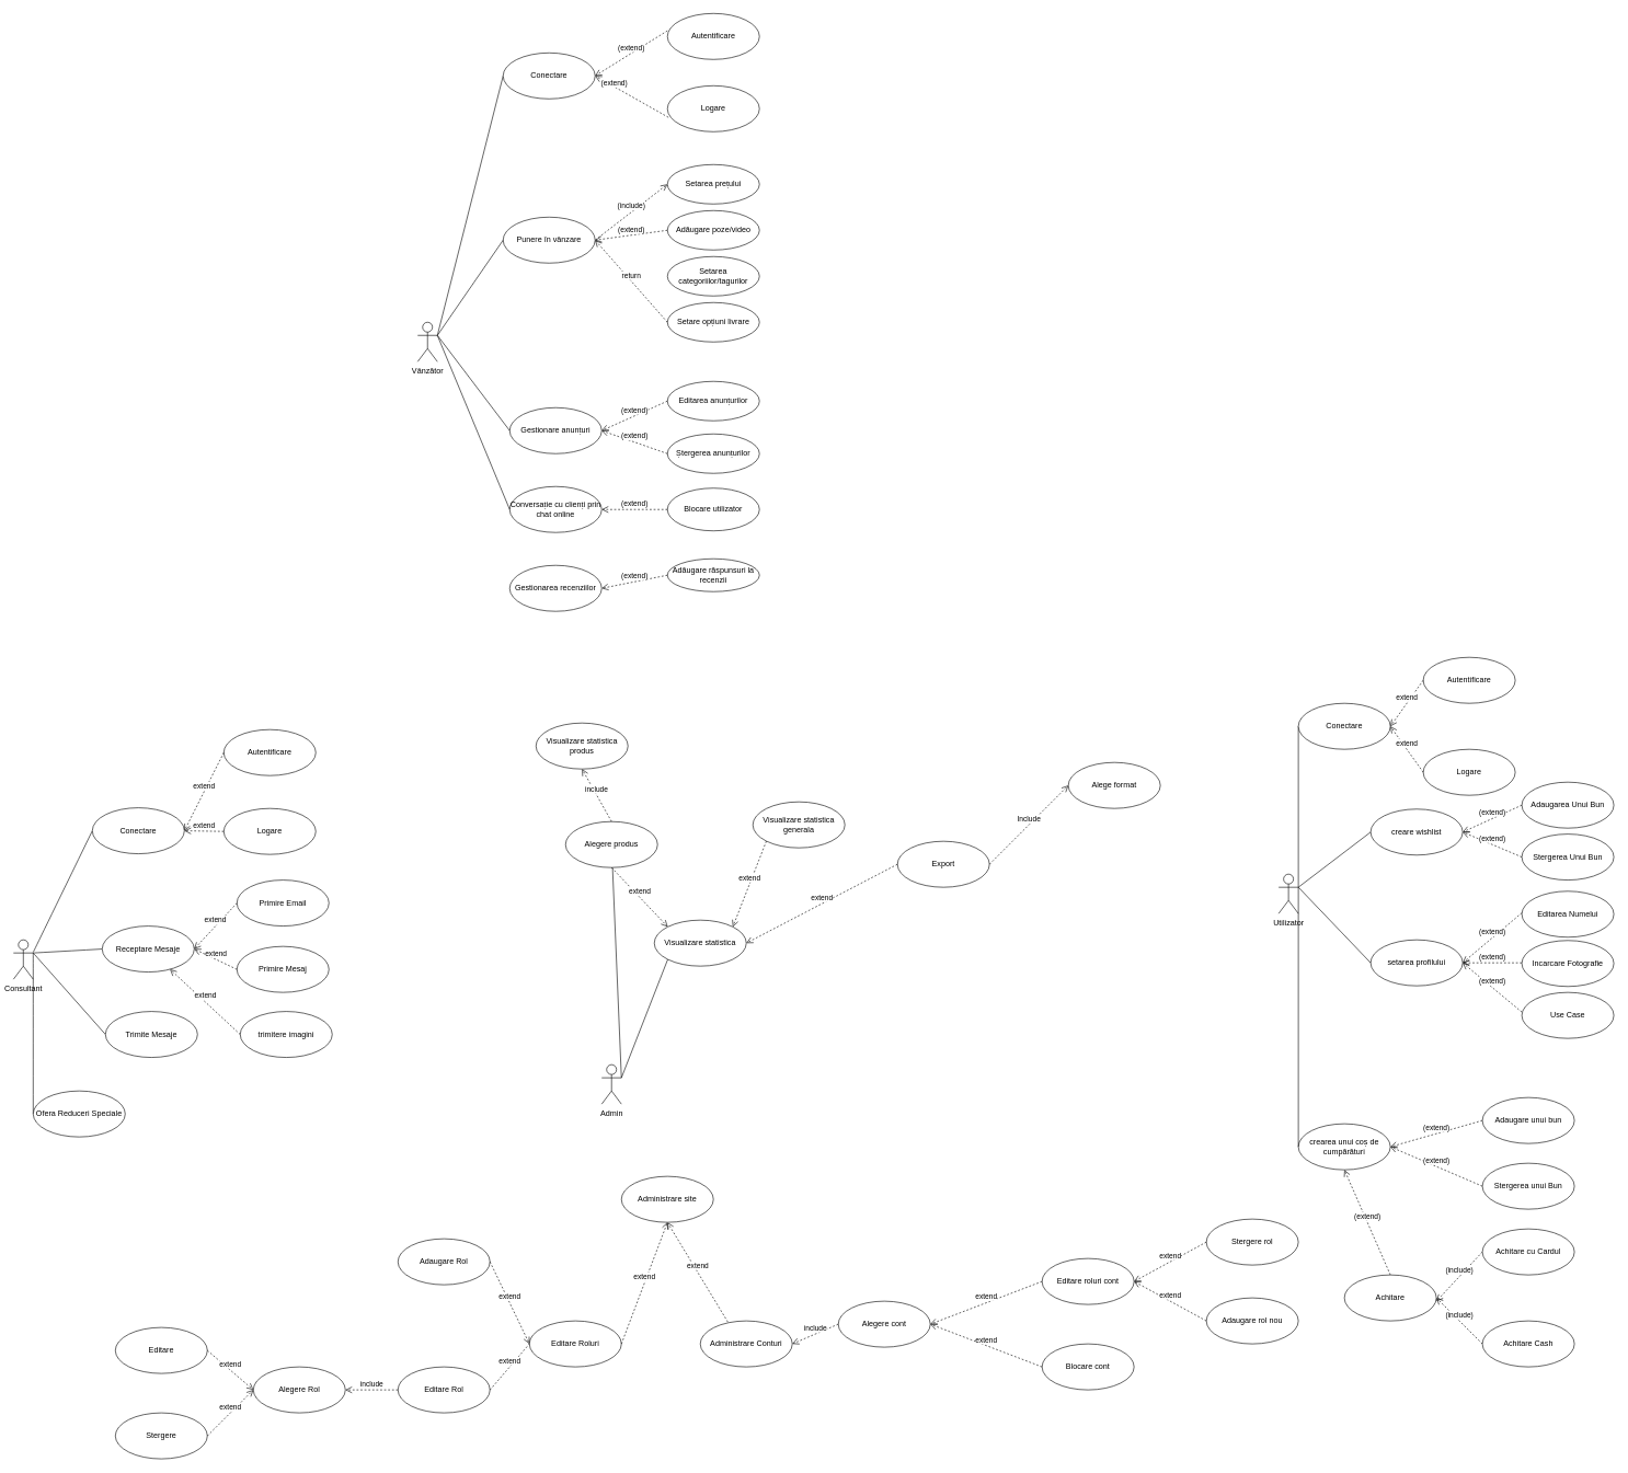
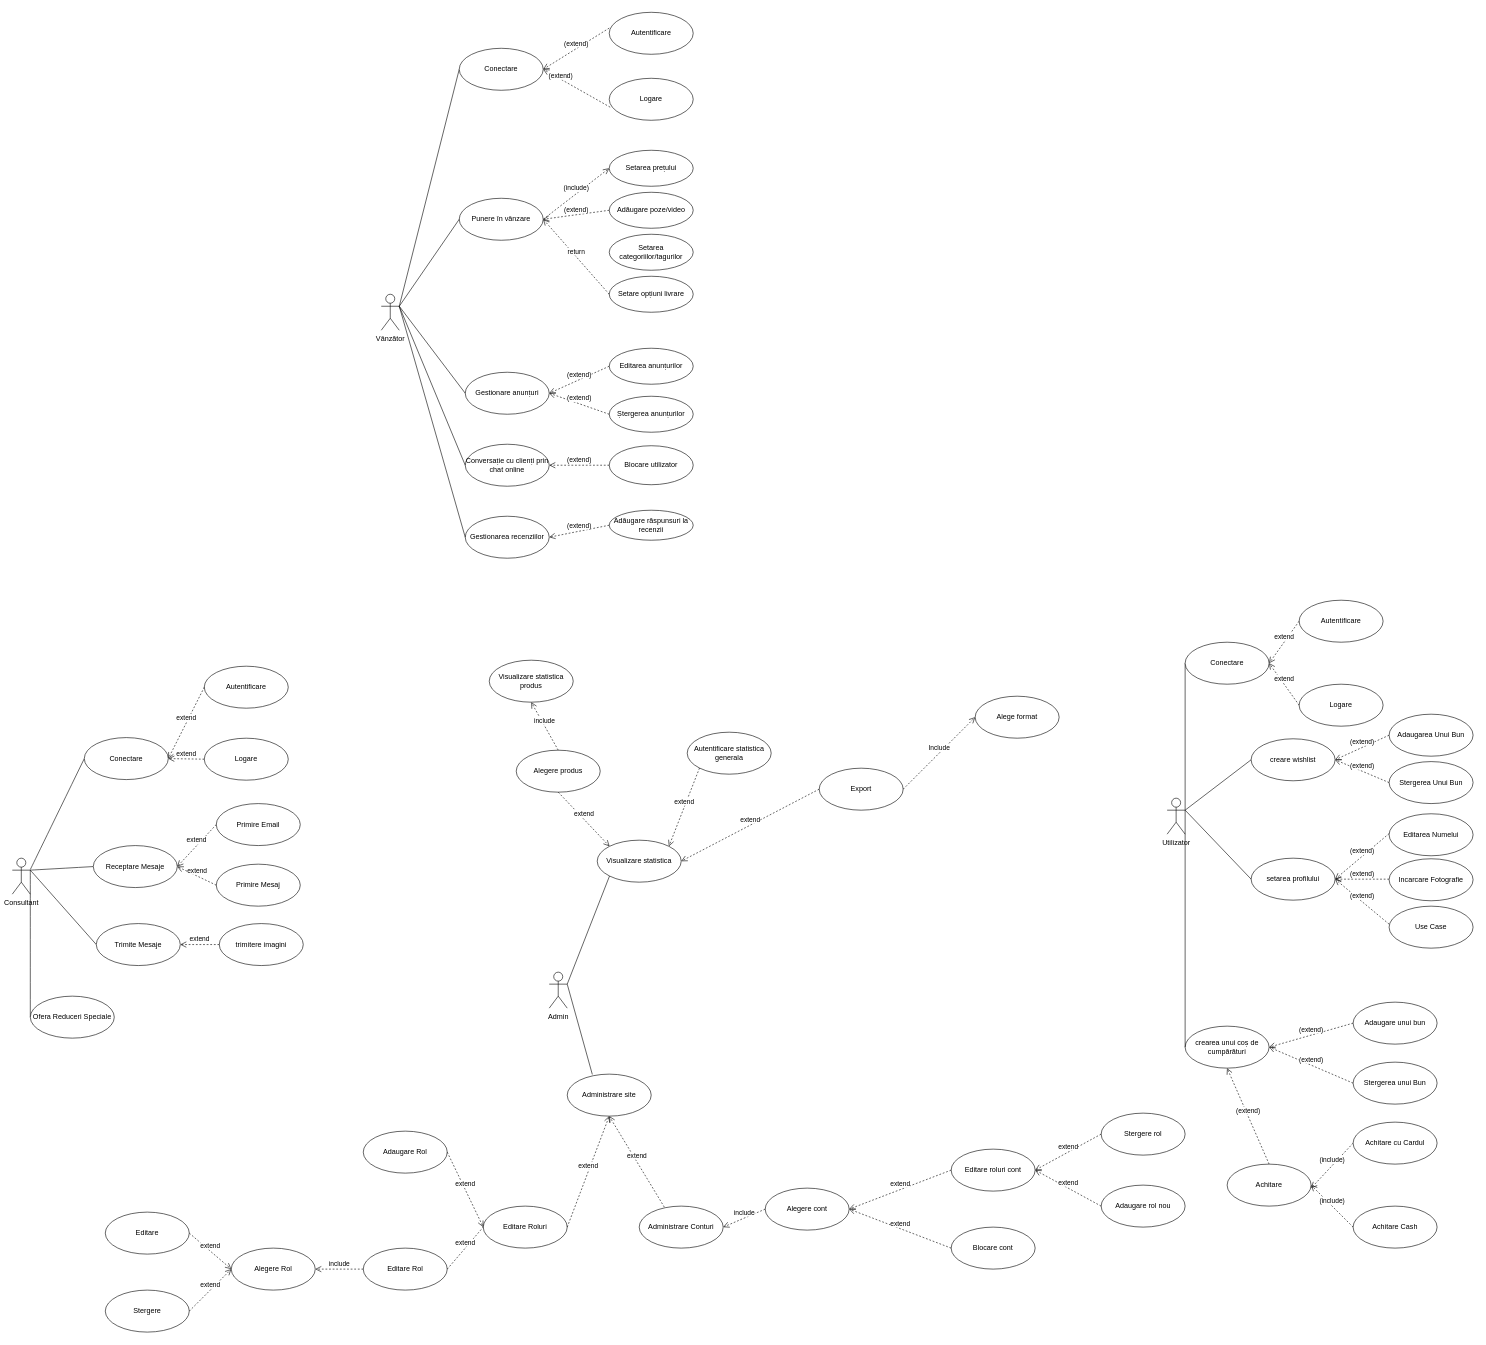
+ <mxCell id="100" value="" style="endArrow=none;html=1;rounded=0;exitX=0;exitY=0.5;exitDx=0;exitDy=0;entryX=1;entryY=0.333;entryDx=0;entryDy=0;entryPerimeter=0;" edge="1" parent="1" source="96" target="92"><mxGeometry width="50" height="50" relative="1" as="geometry"><mxPoint x="955" y="570" as="sourcePoint" /><mxPoint x="1005" y="520" as="targetPoint" /></mxGeometry></mxCell>
- <mxCell id="8" value="Visualizare statistica generala" style="ellipse;whiteSpace=wrap;html=1;" vertex="1" parent="1"><mxGeometry x="1145" y="1220" width="140" height="70" as="geometry" /></mxCell>
+ <mxCell id="8" value="Autentificare statistica generala" style="ellipse;whiteSpace=wrap;html=1;" vertex="1" parent="1"><mxGeometry x="1145" y="1220" width="140" height="70" as="geometry" /></mxCell>
- <mxCell id="6" value="" style="endArrow=none;html=1;rounded=0;exitX=1;exitY=0.333;exitDx=0;exitDy=0;exitPerimeter=0;" edge="1" parent="1" source="2" target="37"><mxGeometry width="50" height="50" relative="1" as="geometry"><mxPoint x="905" y="1680" as="sourcePoint" /><mxPoint x="955" y="1630" as="targetPoint" /></mxGeometry></mxCell>
+ <mxCell id="6" value="" style="endArrow=none;html=1;rounded=0;exitX=1;exitY=0.333;exitDx=0;exitDy=0;exitPerimeter=0;entryX=0.299;entryY=0.008;entryDx=0;entryDy=0;entryPerimeter=0;" edge="1" parent="1" source="2" target="4"><mxGeometry width="50" height="50" relative="1" as="geometry"><mxPoint x="905" y="1680" as="sourcePoint" /><mxPoint x="955" y="1630" as="targetPoint" /></mxGeometry></mxCell>
- <mxCell id="58" value="extend" style="html=1;verticalAlign=bottom;endArrow=open;dashed=1;endSize=8;curved=0;rounded=0;exitX=0;exitY=0.5;exitDx=0;exitDy=0;" edge="1" parent="1" source="45" target="47"><mxGeometry relative="1" as="geometry"><mxPoint x="400" y="1529" as="sourcePoint" /><mxPoint x="320" y="1529" as="targetPoint" /></mxGeometry></mxCell>
+ <mxCell id="58" value="extend" style="html=1;verticalAlign=bottom;endArrow=open;dashed=1;endSize=8;curved=0;rounded=0;entryX=1;entryY=0.5;entryDx=0;entryDy=0;exitX=0;exitY=0.5;exitDx=0;exitDy=0;" edge="1" parent="1" source="45" target="48"><mxGeometry relative="1" as="geometry"><mxPoint x="400" y="1529" as="sourcePoint" /><mxPoint x="320" y="1529" as="targetPoint" /></mxGeometry></mxCell>
